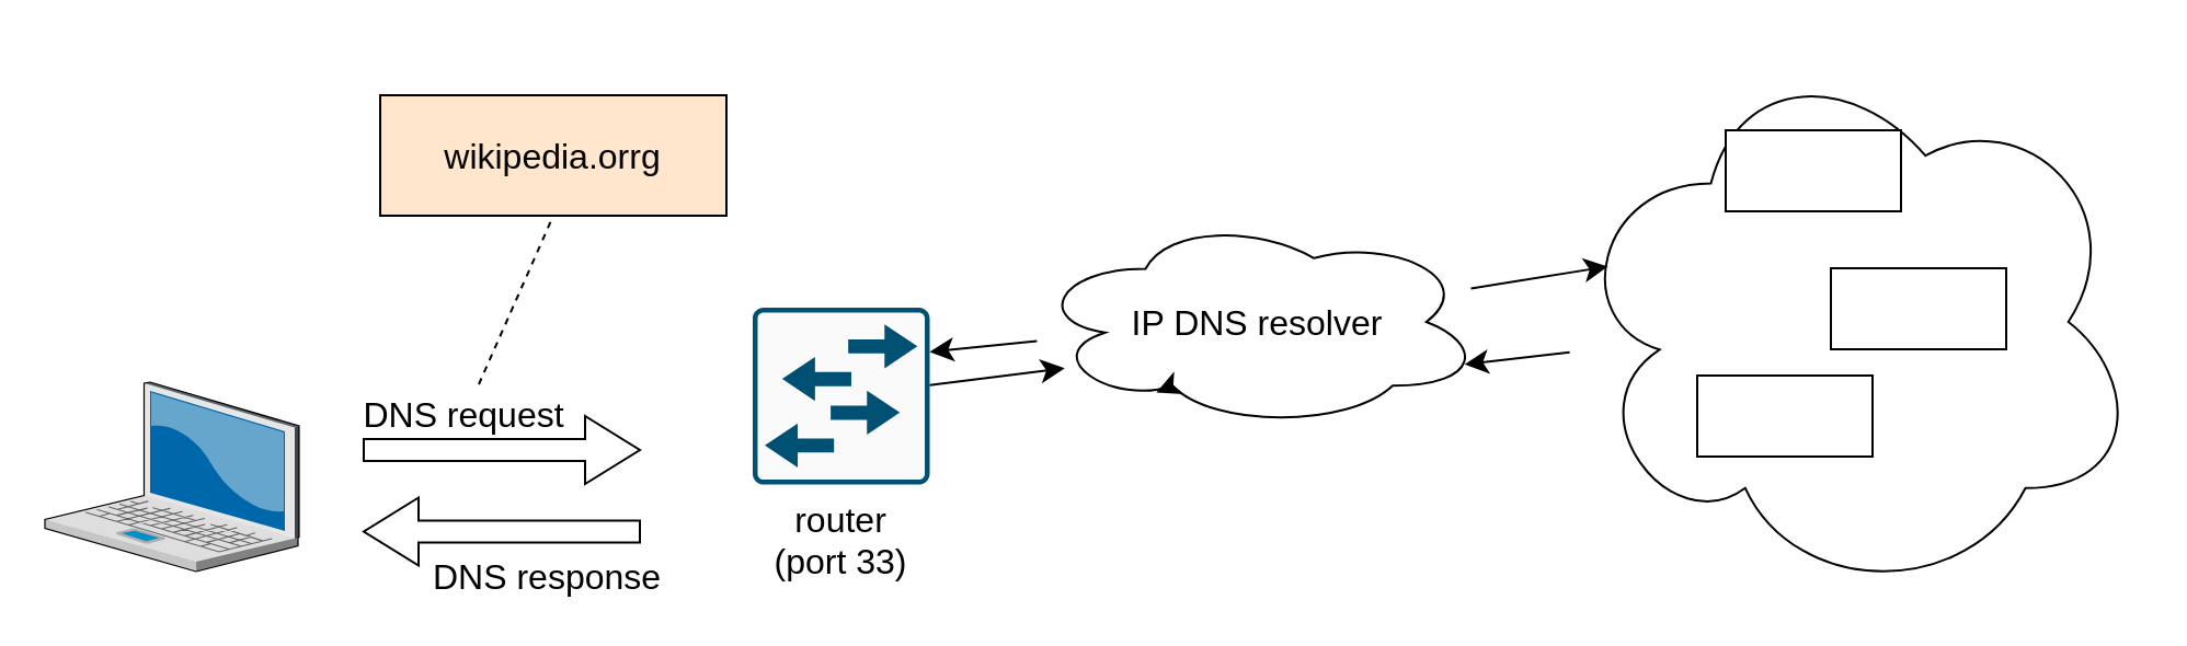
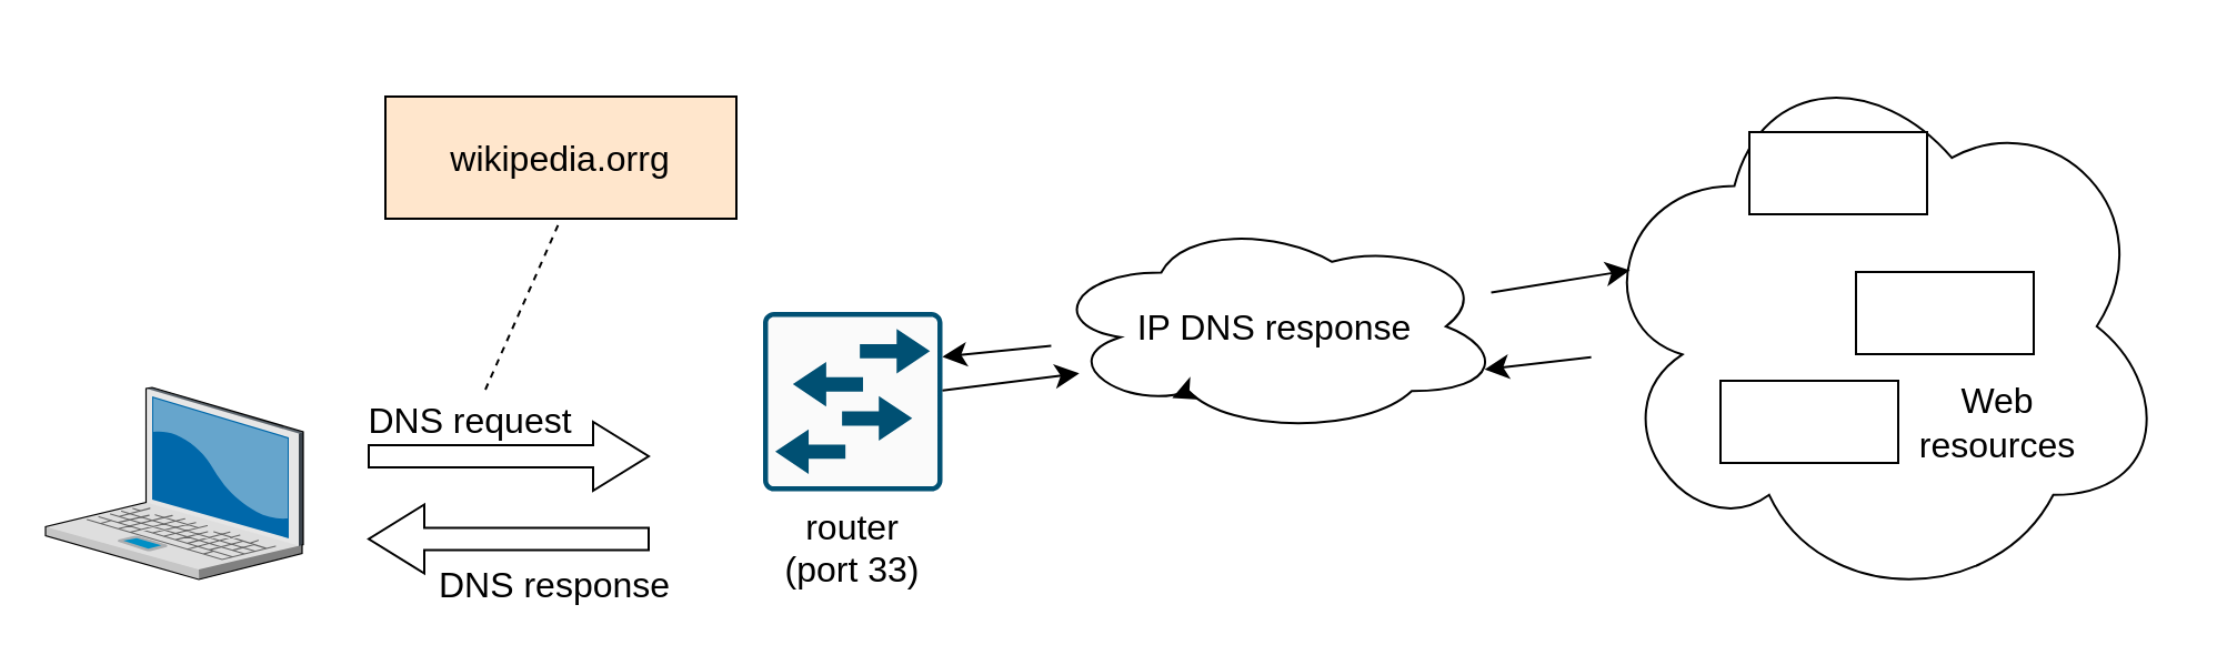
- <mxCell id="11" value="IP DNS resolver" style="ellipse;shape=cloud;whiteSpace=wrap;html=1;fontSize=16;" vertex="1" parent="1"><mxGeometry x="471" y="98" width="205" height="97" as="geometry" /></mxCell>
+ <mxCell id="11" value="IP DNS response" style="ellipse;shape=cloud;whiteSpace=wrap;html=1;fontSize=16;" vertex="1" parent="1"><mxGeometry x="471" y="98" width="205" height="97" as="geometry" /></mxCell>
+ <mxCell id="20" value="Web resources" style="text;html=1;strokeColor=none;fillColor=none;align=center;verticalAlign=middle;whiteSpace=wrap;rounded=0;fontSize=16;" vertex="1" parent="1"><mxGeometry x="869" y="174.5" width="60" height="30" as="geometry" /></mxCell>
